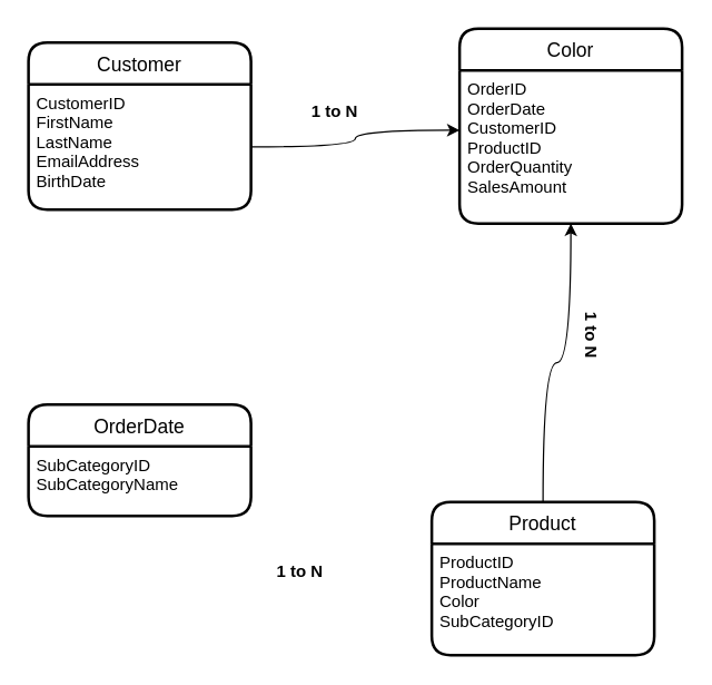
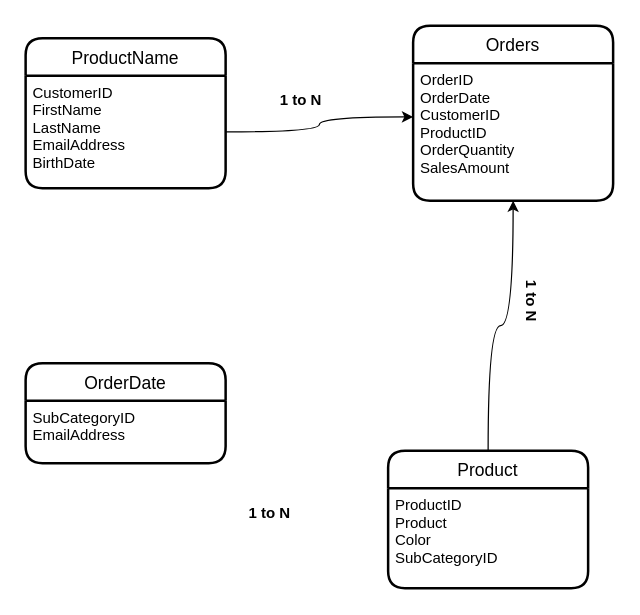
- <mxCell id="9" value="Color" style="swimlane;childLayout=stackLayout;horizontal=1;startSize=30;horizontalStack=0;rounded=1;fontSize=14;fontStyle=0;strokeWidth=2;resizeParent=0;resizeLast=1;shadow=0;dashed=0;align=center;" vertex="1" parent="1"><mxGeometry x="330" y="20" width="160" height="140" as="geometry" /></mxCell>
+ <mxCell id="9" value="Orders" style="swimlane;childLayout=stackLayout;horizontal=1;startSize=30;horizontalStack=0;rounded=1;fontSize=14;fontStyle=0;strokeWidth=2;resizeParent=0;resizeLast=1;shadow=0;dashed=0;align=center;" vertex="1" parent="1"><mxGeometry x="330" y="20" width="160" height="140" as="geometry" /></mxCell>
- <mxCell id="2" value="Customer" style="swimlane;childLayout=stackLayout;horizontal=1;startSize=30;horizontalStack=0;rounded=1;fontSize=14;fontStyle=0;strokeWidth=2;resizeParent=0;resizeLast=1;shadow=0;dashed=0;align=center;" vertex="1" parent="1"><mxGeometry x="20" y="30" width="160" height="120" as="geometry" /></mxCell>
+ <mxCell id="2" value="ProductName" style="swimlane;childLayout=stackLayout;horizontal=1;startSize=30;horizontalStack=0;rounded=1;fontSize=14;fontStyle=0;strokeWidth=2;resizeParent=0;resizeLast=1;shadow=0;dashed=0;align=center;" vertex="1" parent="1"><mxGeometry x="20" y="30" width="160" height="120" as="geometry" /></mxCell>
- <mxCell id="5" value="SubCategoryID&#10;SubCategoryName" style="align=left;strokeColor=none;fillColor=none;spacingLeft=4;fontSize=12;verticalAlign=top;resizable=0;rotatable=0;part=1;" vertex="1" parent="4"><mxGeometry y="30" width="160" height="50" as="geometry" /></mxCell>
+ <mxCell id="5" value="SubCategoryID&#10;EmailAddress" style="align=left;strokeColor=none;fillColor=none;spacingLeft=4;fontSize=12;verticalAlign=top;resizable=0;rotatable=0;part=1;" vertex="1" parent="4"><mxGeometry y="30" width="160" height="50" as="geometry" /></mxCell>
- <mxCell id="8" value="ProductID&#10;ProductName&#10;Color&#10;SubCategoryID" style="align=left;strokeColor=none;fillColor=none;spacingLeft=4;fontSize=12;verticalAlign=top;resizable=0;rotatable=0;part=1;" vertex="1" parent="7"><mxGeometry y="30" width="160" height="80" as="geometry" /></mxCell>
+ <mxCell id="8" value="ProductID&#10;Product&#10;Color&#10;SubCategoryID" style="align=left;strokeColor=none;fillColor=none;spacingLeft=4;fontSize=12;verticalAlign=top;resizable=0;rotatable=0;part=1;" vertex="1" parent="7"><mxGeometry y="30" width="160" height="80" as="geometry" /></mxCell>
